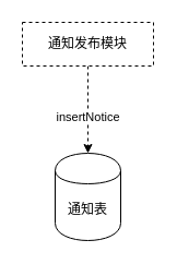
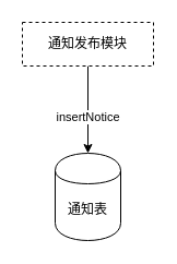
- <mxCell id="3" value="insertNotice" style="edgeStyle=orthogonalEdgeStyle;rounded=0;orthogonalLoop=1;jettySize=auto;html=1;entryX=0.5;entryY=0;entryDx=0;entryDy=0;dashed=1;" parent="1" source="4" target="2" edge="1"><mxGeometry x="0.167" relative="1" as="geometry"><mxPoint as="offset" /></mxGeometry></mxCell>
+ <mxCell id="3" value="insertNotice" style="edgeStyle=orthogonalEdgeStyle;rounded=0;orthogonalLoop=1;jettySize=auto;html=1;entryX=0.5;entryY=0;entryDx=0;entryDy=0;" parent="1" source="4" target="2" edge="1"><mxGeometry x="0.167" relative="1" as="geometry"><mxPoint as="offset" /></mxGeometry></mxCell>
